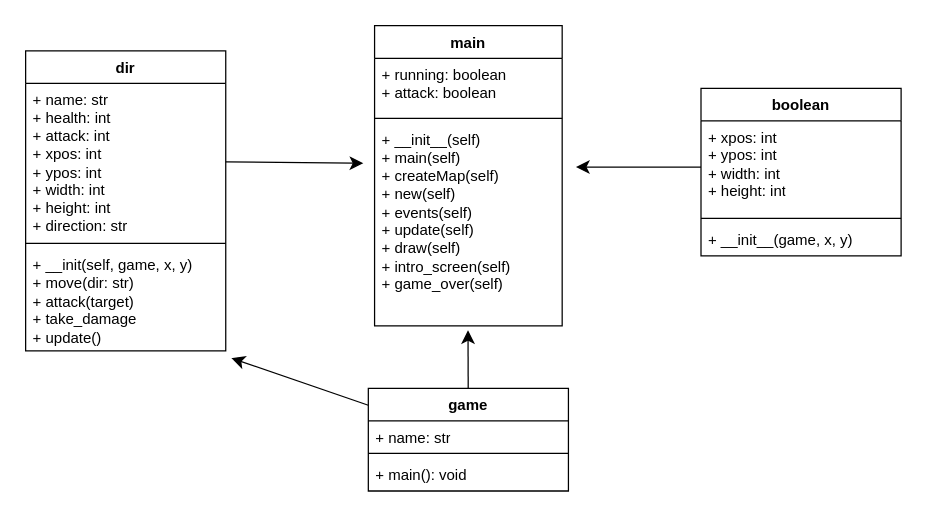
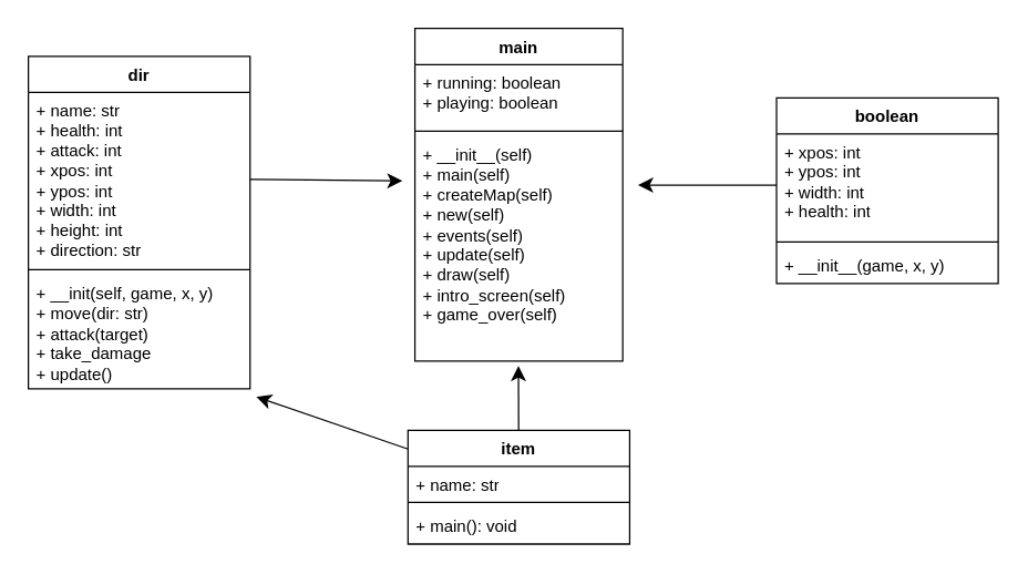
- <mxCell id="3" value="+ running: boolean&lt;br&gt;+ attack: boolean" style="text;strokeColor=none;fillColor=none;align=left;verticalAlign=top;spacingLeft=4;spacingRight=4;overflow=hidden;rotatable=0;points=[[0,0.5],[1,0.5]];portConstraint=eastwest;whiteSpace=wrap;html=1;" vertex="1" parent="2"><mxGeometry y="26" width="150" height="44" as="geometry" /></mxCell>
+ <mxCell id="3" value="+ running: boolean&lt;br&gt;+ playing: boolean" style="text;strokeColor=none;fillColor=none;align=left;verticalAlign=top;spacingLeft=4;spacingRight=4;overflow=hidden;rotatable=0;points=[[0,0.5],[1,0.5]];portConstraint=eastwest;whiteSpace=wrap;html=1;" vertex="1" parent="2"><mxGeometry y="26" width="150" height="44" as="geometry" /></mxCell>
- <mxCell id="20" value="+ xpos: int&lt;div&gt;+ ypos: int&lt;/div&gt;&lt;div&gt;+ width: int&lt;br&gt;+ height: int&lt;br&gt;&lt;br&gt;&lt;/div&gt;" style="text;strokeColor=none;fillColor=none;align=left;verticalAlign=top;spacingLeft=4;spacingRight=4;overflow=hidden;rotatable=0;points=[[0,0.5],[1,0.5]];portConstraint=eastwest;whiteSpace=wrap;html=1;" vertex="1" parent="18"><mxGeometry y="26" width="160" height="74" as="geometry" /></mxCell>
+ <mxCell id="20" value="+ xpos: int&lt;div&gt;+ ypos: int&lt;/div&gt;&lt;div&gt;+ width: int&lt;br&gt;+ health: int&lt;br&gt;&lt;br&gt;&lt;/div&gt;" style="text;strokeColor=none;fillColor=none;align=left;verticalAlign=top;spacingLeft=4;spacingRight=4;overflow=hidden;rotatable=0;points=[[0,0.5],[1,0.5]];portConstraint=eastwest;whiteSpace=wrap;html=1;" vertex="1" parent="18"><mxGeometry y="26" width="160" height="74" as="geometry" /></mxCell>
- <mxCell id="10" value="game" style="swimlane;fontStyle=1;align=center;verticalAlign=top;childLayout=stackLayout;horizontal=1;startSize=26;horizontalStack=0;resizeParent=1;resizeParentMax=0;resizeLast=0;collapsible=1;marginBottom=0;whiteSpace=wrap;html=1;" vertex="1" parent="1"><mxGeometry x="294" y="310" width="160" height="82" as="geometry" /></mxCell>
+ <mxCell id="10" value="item" style="swimlane;fontStyle=1;align=center;verticalAlign=top;childLayout=stackLayout;horizontal=1;startSize=26;horizontalStack=0;resizeParent=1;resizeParentMax=0;resizeLast=0;collapsible=1;marginBottom=0;whiteSpace=wrap;html=1;" vertex="1" parent="1"><mxGeometry x="294" y="310" width="160" height="82" as="geometry" /></mxCell>
